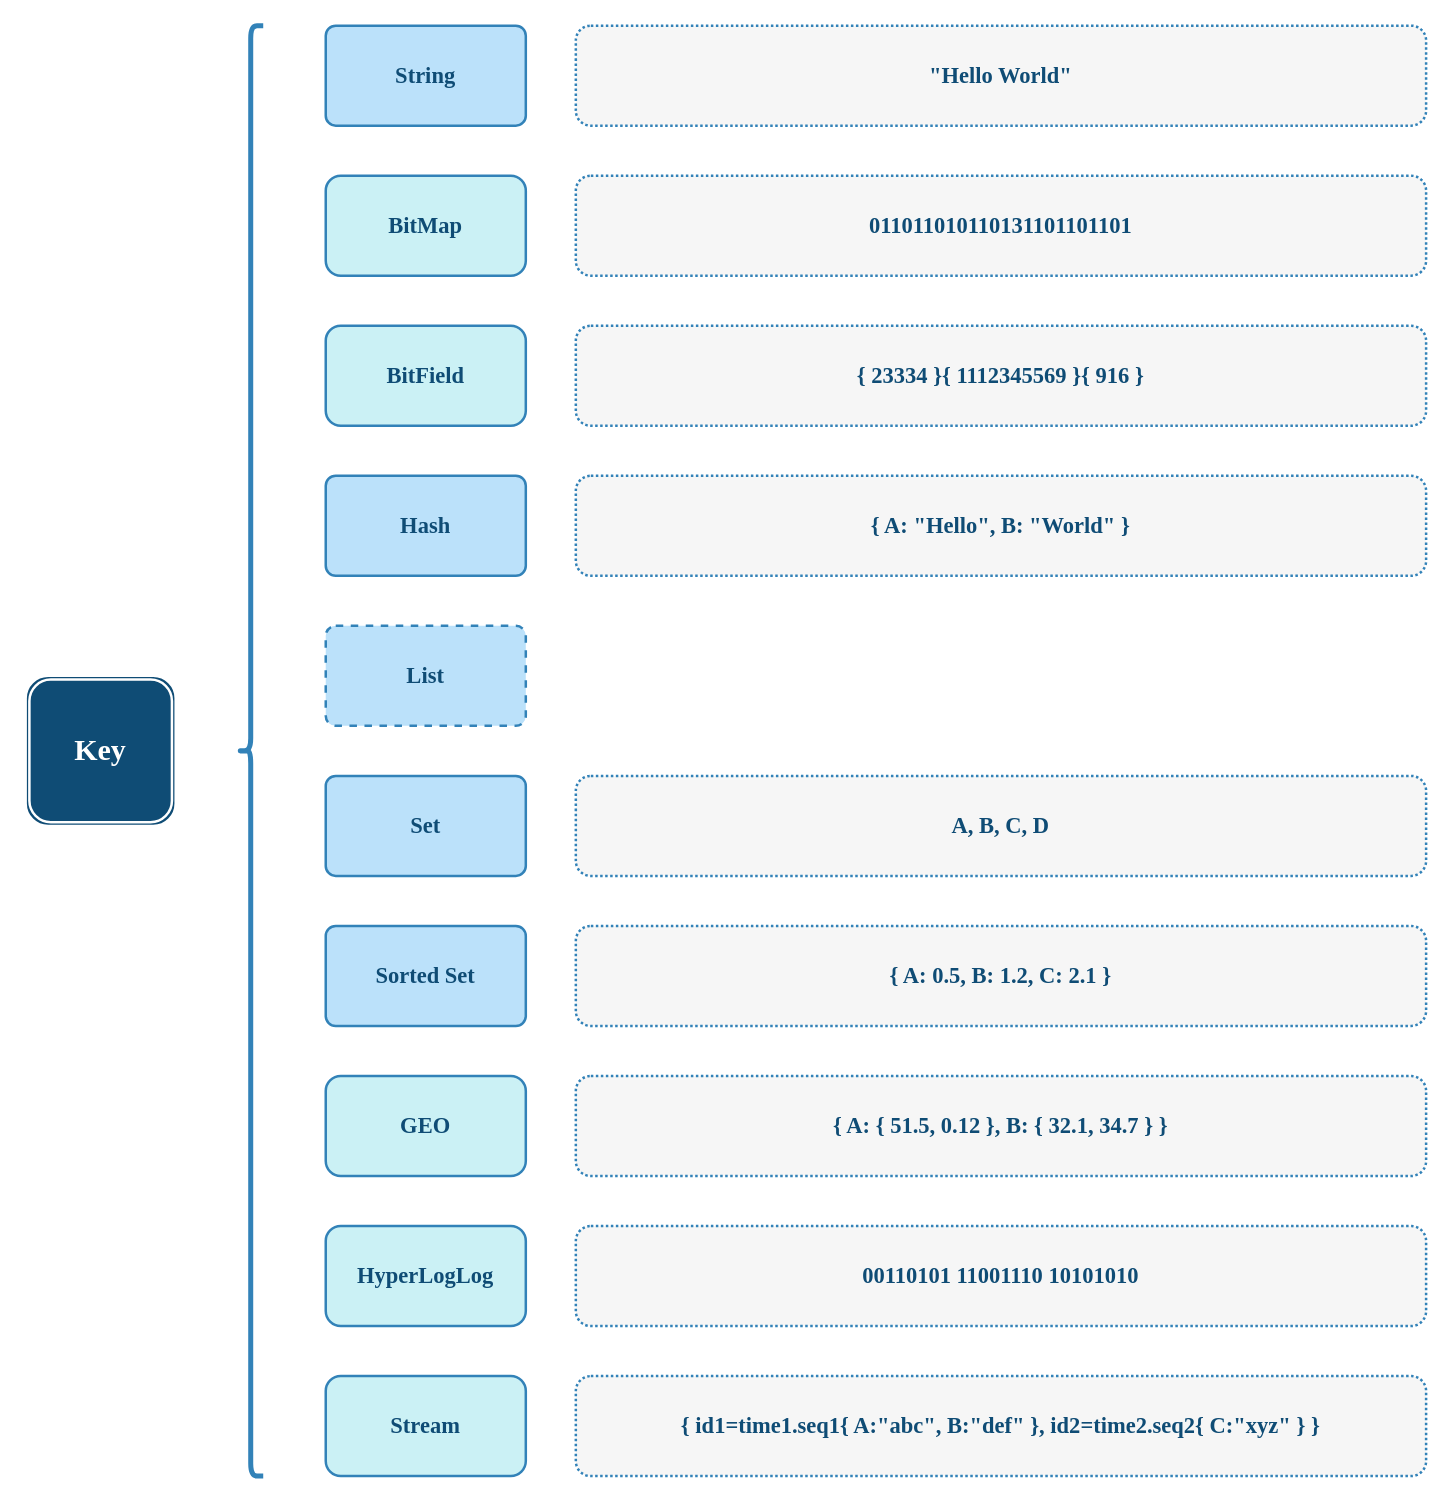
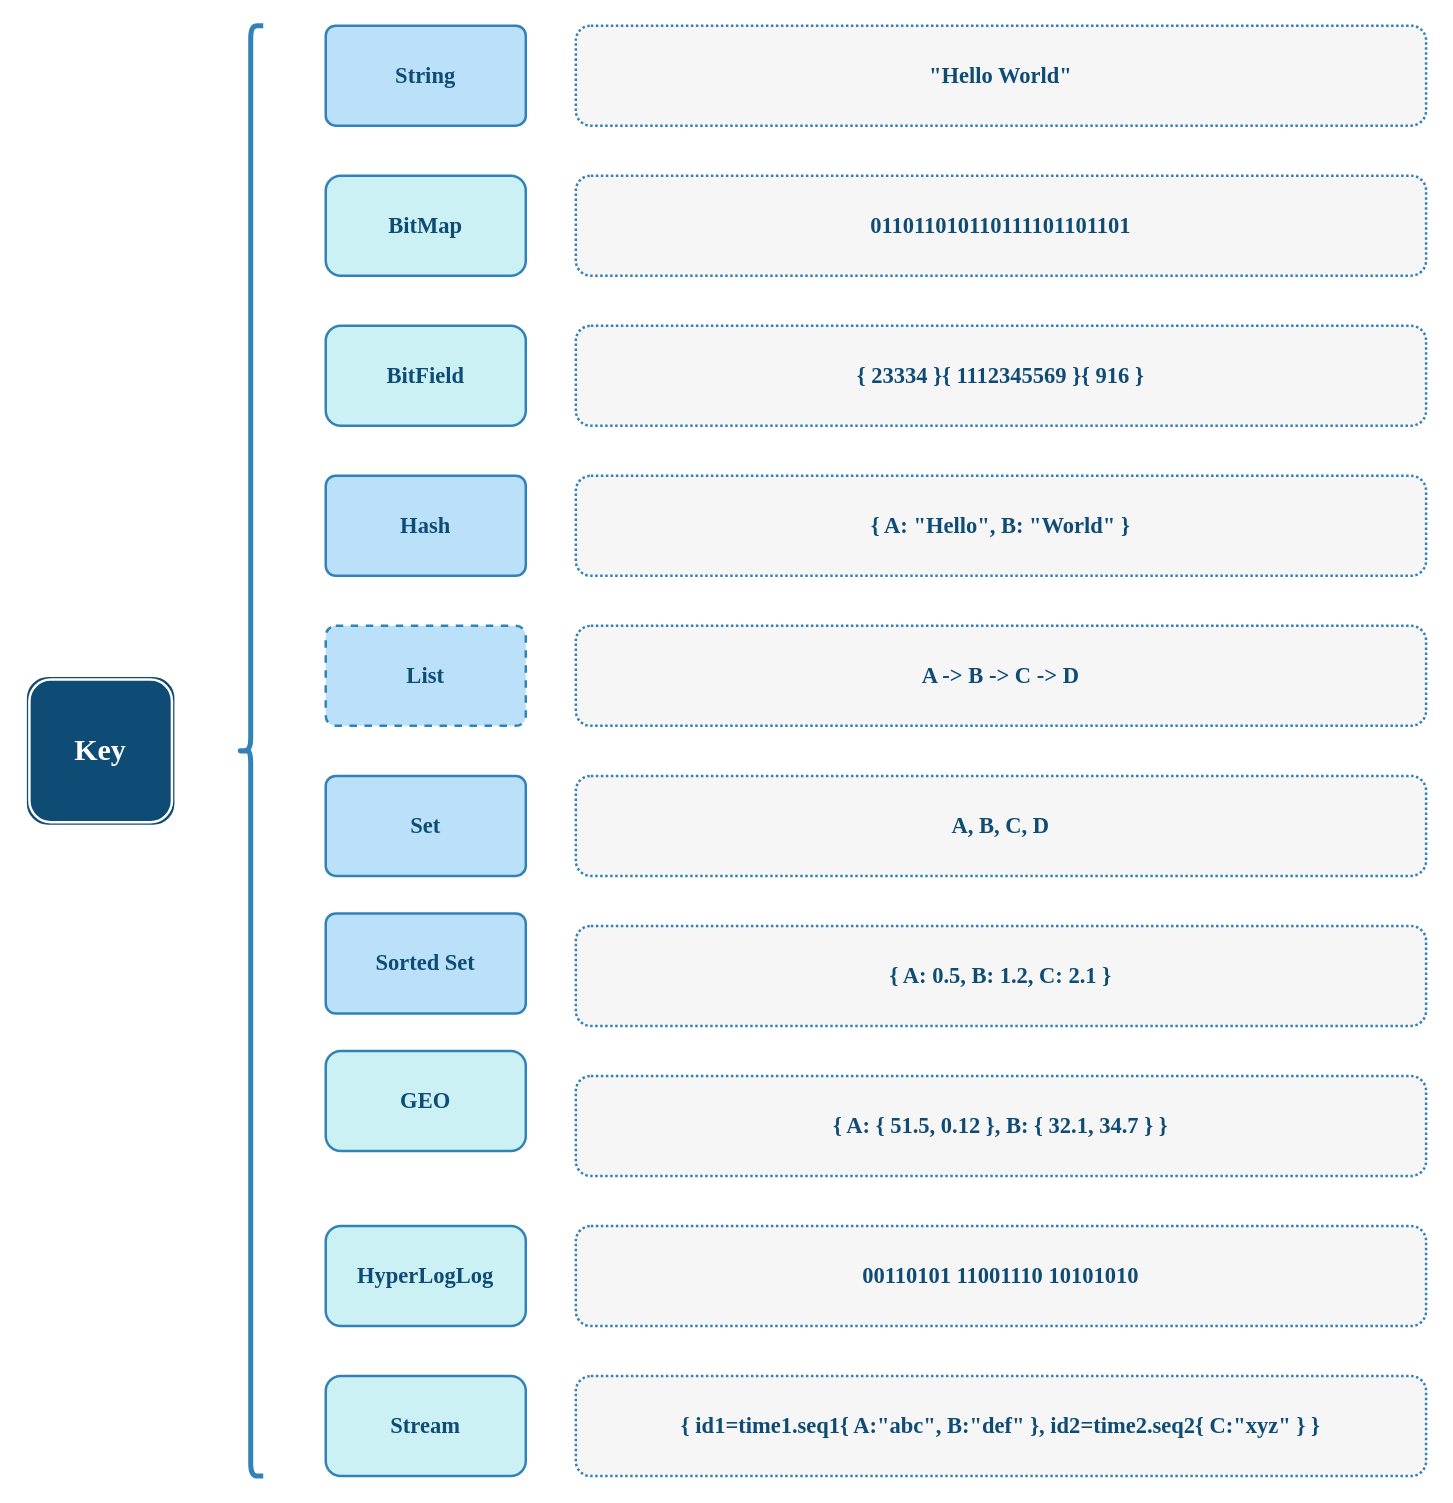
- <mxCell id="13" value="011011010110131101101101" style="rounded=1;whiteSpace=wrap;html=1;strokeColor=#3282B8;fillColor=#F6F6F6;fontFamily=Comic Sans MS;fontStyle=1;container=0;fontColor=#0F4C75;shadow=0;fontSize=18;strokeWidth=2;dashed=1;dashPattern=1 1;" parent="1" vertex="1"><mxGeometry x="460" y="140" width="680" height="80" as="geometry" /></mxCell>
+ <mxCell id="13" value="011011010110111101101101" style="rounded=1;whiteSpace=wrap;html=1;strokeColor=#3282B8;fillColor=#F6F6F6;fontFamily=Comic Sans MS;fontStyle=1;container=0;fontColor=#0F4C75;shadow=0;fontSize=18;strokeWidth=2;dashed=1;dashPattern=1 1;" parent="1" vertex="1"><mxGeometry x="460" y="140" width="680" height="80" as="geometry" /></mxCell>
+ <mxCell id="17" value="A -&amp;gt; B -&amp;gt; C -&amp;gt; D" style="rounded=1;whiteSpace=wrap;html=1;strokeColor=#3282B8;fillColor=#F6F6F6;fontFamily=Comic Sans MS;fontStyle=1;container=0;fontColor=#0F4C75;shadow=0;fontSize=18;strokeWidth=2;dashed=1;dashPattern=1 1;" parent="1" vertex="1"><mxGeometry x="460" y="500" width="680" height="80" as="geometry" /></mxCell>
- <mxCell id="7" value="Sorted Set" style="rounded=1;arcSize=10;whiteSpace=wrap;html=1;align=center;fontColor=#0F4C75;strokeColor=#3282B8;fillColor=#BBE1FA;shadow=0;fontFamily=Comic Sans MS;fontSize=18;container=0;verticalAlign=middle;fontStyle=1;strokeWidth=2;" parent="1" vertex="1"><mxGeometry x="260" y="740" width="160" height="80" as="geometry" /></mxCell>
+ <mxCell id="7" value="Sorted Set" style="rounded=1;arcSize=10;whiteSpace=wrap;html=1;align=center;fontColor=#0F4C75;strokeColor=#3282B8;fillColor=#BBE1FA;shadow=0;fontFamily=Comic Sans MS;fontSize=18;container=0;verticalAlign=middle;fontStyle=1;strokeWidth=2;" parent="1" vertex="1"><mxGeometry x="260" y="730" width="160" height="80" as="geometry" /></mxCell>
- <mxCell id="20" value="GEO" style="rounded=1;whiteSpace=wrap;html=1;fontFamily=Comic Sans MS;fontStyle=1;labelBackgroundColor=none;fillColor=#CBF1F5;strokeColor=#3282B8;fontColor=#0F4C75;shadow=0;container=0;fontSize=18;verticalAlign=middle;strokeWidth=2;" parent="1" vertex="1"><mxGeometry x="260" y="860" width="160" height="80" as="geometry" /></mxCell>
+ <mxCell id="20" value="GEO" style="rounded=1;whiteSpace=wrap;html=1;fontFamily=Comic Sans MS;fontStyle=1;labelBackgroundColor=none;fillColor=#CBF1F5;strokeColor=#3282B8;fontColor=#0F4C75;shadow=0;container=0;fontSize=18;verticalAlign=middle;strokeWidth=2;" parent="1" vertex="1"><mxGeometry x="260" y="840" width="160" height="80" as="geometry" /></mxCell>
